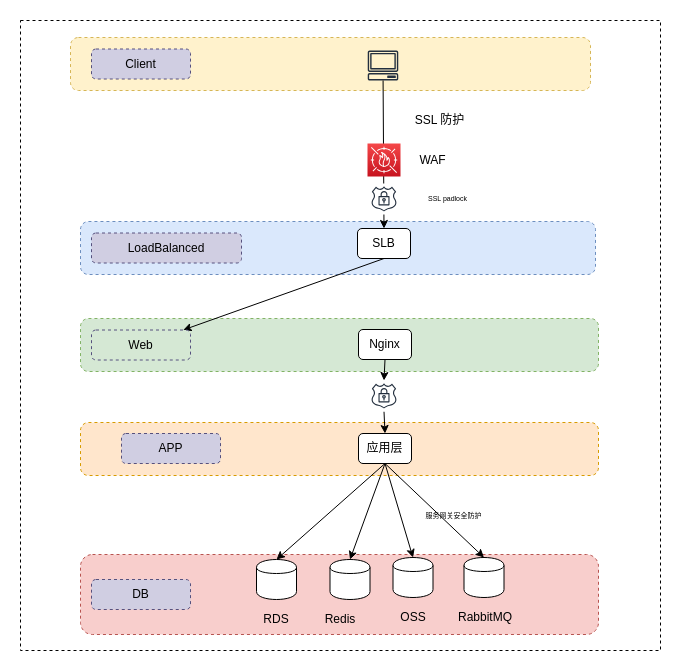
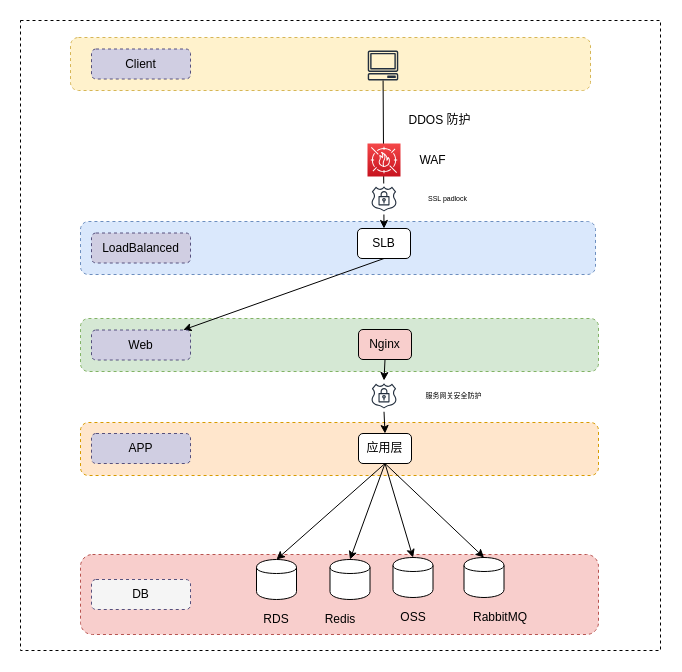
- <mxCell id="31" value="SSL 防护" style="text;html=1;strokeColor=none;fillColor=none;align=center;verticalAlign=middle;whiteSpace=wrap;rounded=0;dashed=1;" parent="1" vertex="1"><mxGeometry x="400" y="110" width="79" height="20" as="geometry" /></mxCell>
+ <mxCell id="31" value="DDOS 防护" style="text;html=1;strokeColor=none;fillColor=none;align=center;verticalAlign=middle;whiteSpace=wrap;rounded=0;dashed=1;" parent="1" vertex="1"><mxGeometry x="400" y="110" width="79" height="20" as="geometry" /></mxCell>
- <mxCell id="34" value="LoadBalanced" style="rounded=1;whiteSpace=wrap;html=1;dashed=1;fillColor=#d0cee2;strokeColor=#56517e;" parent="1" vertex="1"><mxGeometry x="91" y="232.5" width="150" height="30" as="geometry" /></mxCell>
+ <mxCell id="34" value="LoadBalanced" style="rounded=1;whiteSpace=wrap;html=1;dashed=1;fillColor=#d0cee2;strokeColor=#56517e;" parent="1" vertex="1"><mxGeometry x="91" y="232.5" width="99" height="30" as="geometry" /></mxCell>
- <mxCell id="35" value="Web" style="rounded=1;whiteSpace=wrap;html=1;dashed=1;fillColor=#d5e8d4;strokeColor=#56517e;" parent="1" vertex="1"><mxGeometry x="91" y="329.5" width="99" height="30" as="geometry" /></mxCell>
+ <mxCell id="35" value="Web" style="rounded=1;whiteSpace=wrap;html=1;dashed=1;fillColor=#d0cee2;strokeColor=#56517e;" parent="1" vertex="1"><mxGeometry x="91" y="329.5" width="99" height="30" as="geometry" /></mxCell>
- <mxCell id="10" value="Nginx" style="rounded=1;whiteSpace=wrap;html=1;" parent="1" vertex="1"><mxGeometry x="358" y="329" width="53" height="30" as="geometry" /></mxCell>
+ <mxCell id="10" value="Nginx" style="rounded=1;whiteSpace=wrap;html=1;fillColor=#f8cecc;" parent="1" vertex="1"><mxGeometry x="358" y="329" width="53" height="30" as="geometry" /></mxCell>
- <mxCell id="36" value="APP" style="rounded=1;whiteSpace=wrap;html=1;dashed=1;fillColor=#d0cee2;strokeColor=#56517e;" parent="1" vertex="1"><mxGeometry x="121" y="433" width="99" height="30" as="geometry" /></mxCell>
+ <mxCell id="36" value="APP" style="rounded=1;whiteSpace=wrap;html=1;dashed=1;fillColor=#d0cee2;strokeColor=#56517e;" parent="1" vertex="1"><mxGeometry x="91" y="433" width="99" height="30" as="geometry" /></mxCell>
- <mxCell id="40" value="服务网关安全防护" style="text;html=1;strokeColor=none;fillColor=none;align=center;verticalAlign=middle;whiteSpace=wrap;rounded=0;fontSize=7;" vertex="1" parent="1"><mxGeometry x="402.5" y="506.5" width="101" height="18" as="geometry" /></mxCell>
+ <mxCell id="40" value="服务网关安全防护" style="text;html=1;strokeColor=none;fillColor=none;align=center;verticalAlign=middle;whiteSpace=wrap;rounded=0;fontSize=7;" vertex="1" parent="1"><mxGeometry x="402.5" y="386.5" width="101" height="18" as="geometry" /></mxCell>
- <mxCell id="37" value="DB" style="rounded=1;whiteSpace=wrap;html=1;dashed=1;fillColor=#d0cee2;strokeColor=#56517e;" parent="1" vertex="1"><mxGeometry x="91" y="579" width="99" height="30" as="geometry" /></mxCell>
+ <mxCell id="37" value="DB" style="rounded=1;whiteSpace=wrap;html=1;dashed=1;fillColor=#f5f5f5;strokeColor=#56517e;" parent="1" vertex="1"><mxGeometry x="91" y="579" width="99" height="30" as="geometry" /></mxCell>
- <mxCell id="24" value="RabbitMQ" style="text;html=1;strokeColor=none;fillColor=none;align=center;verticalAlign=middle;whiteSpace=wrap;rounded=0;" parent="1" vertex="1"><mxGeometry x="464.5" y="607" width="40" height="20" as="geometry" /></mxCell>
+ <mxCell id="24" value="RabbitMQ" style="text;html=1;strokeColor=none;fillColor=none;align=center;verticalAlign=middle;whiteSpace=wrap;rounded=0;" parent="1" vertex="1"><mxGeometry x="479.5" y="607" width="40" height="20" as="geometry" /></mxCell>
